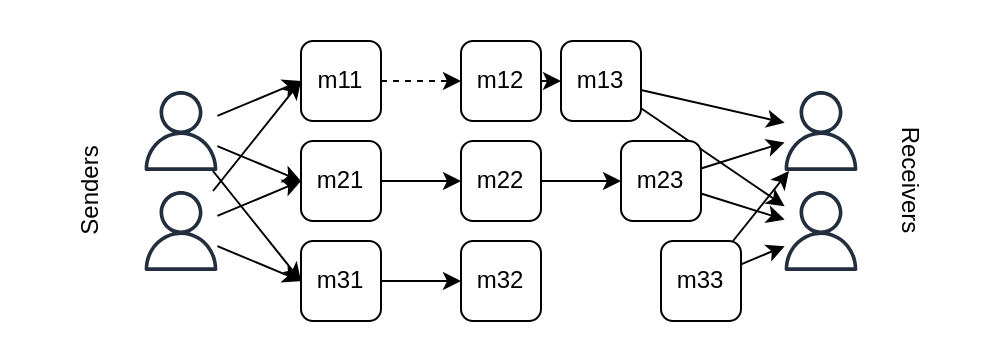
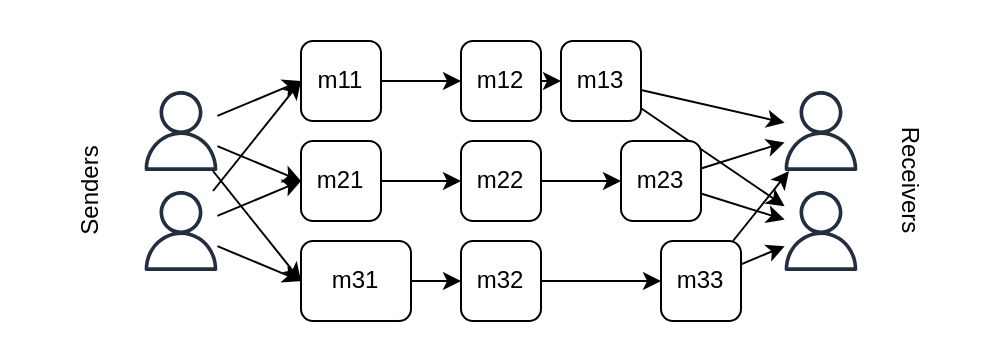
- <mxCell id="2" style="edgeStyle=none;rounded=0;orthogonalLoop=1;jettySize=auto;html=1;exitX=1;exitY=0.5;exitDx=0;exitDy=0;dashed=1;" parent="1" source="3" target="5" edge="1"><mxGeometry relative="1" as="geometry" /></mxCell>
+ <mxCell id="2" style="edgeStyle=none;rounded=0;orthogonalLoop=1;jettySize=auto;html=1;exitX=1;exitY=0.5;exitDx=0;exitDy=0;" parent="1" source="3" target="5" edge="1"><mxGeometry relative="1" as="geometry" /></mxCell>
- <mxCell id="29" value="m31" style="rounded=1;whiteSpace=wrap;html=1;" vertex="1" parent="1"><mxGeometry x="150" y="120" width="40" height="40" as="geometry" /></mxCell>
+ <mxCell id="29" value="m31" style="rounded=1;whiteSpace=wrap;html=1;" vertex="1" parent="1"><mxGeometry x="150" y="120" width="55" height="40" as="geometry" /></mxCell>
+ <mxCell id="30" style="edgeStyle=none;rounded=0;orthogonalLoop=1;jettySize=auto;html=1;exitX=1;exitY=0.5;exitDx=0;exitDy=0;" edge="1" parent="1" source="31" target="34"><mxGeometry relative="1" as="geometry" /></mxCell>
